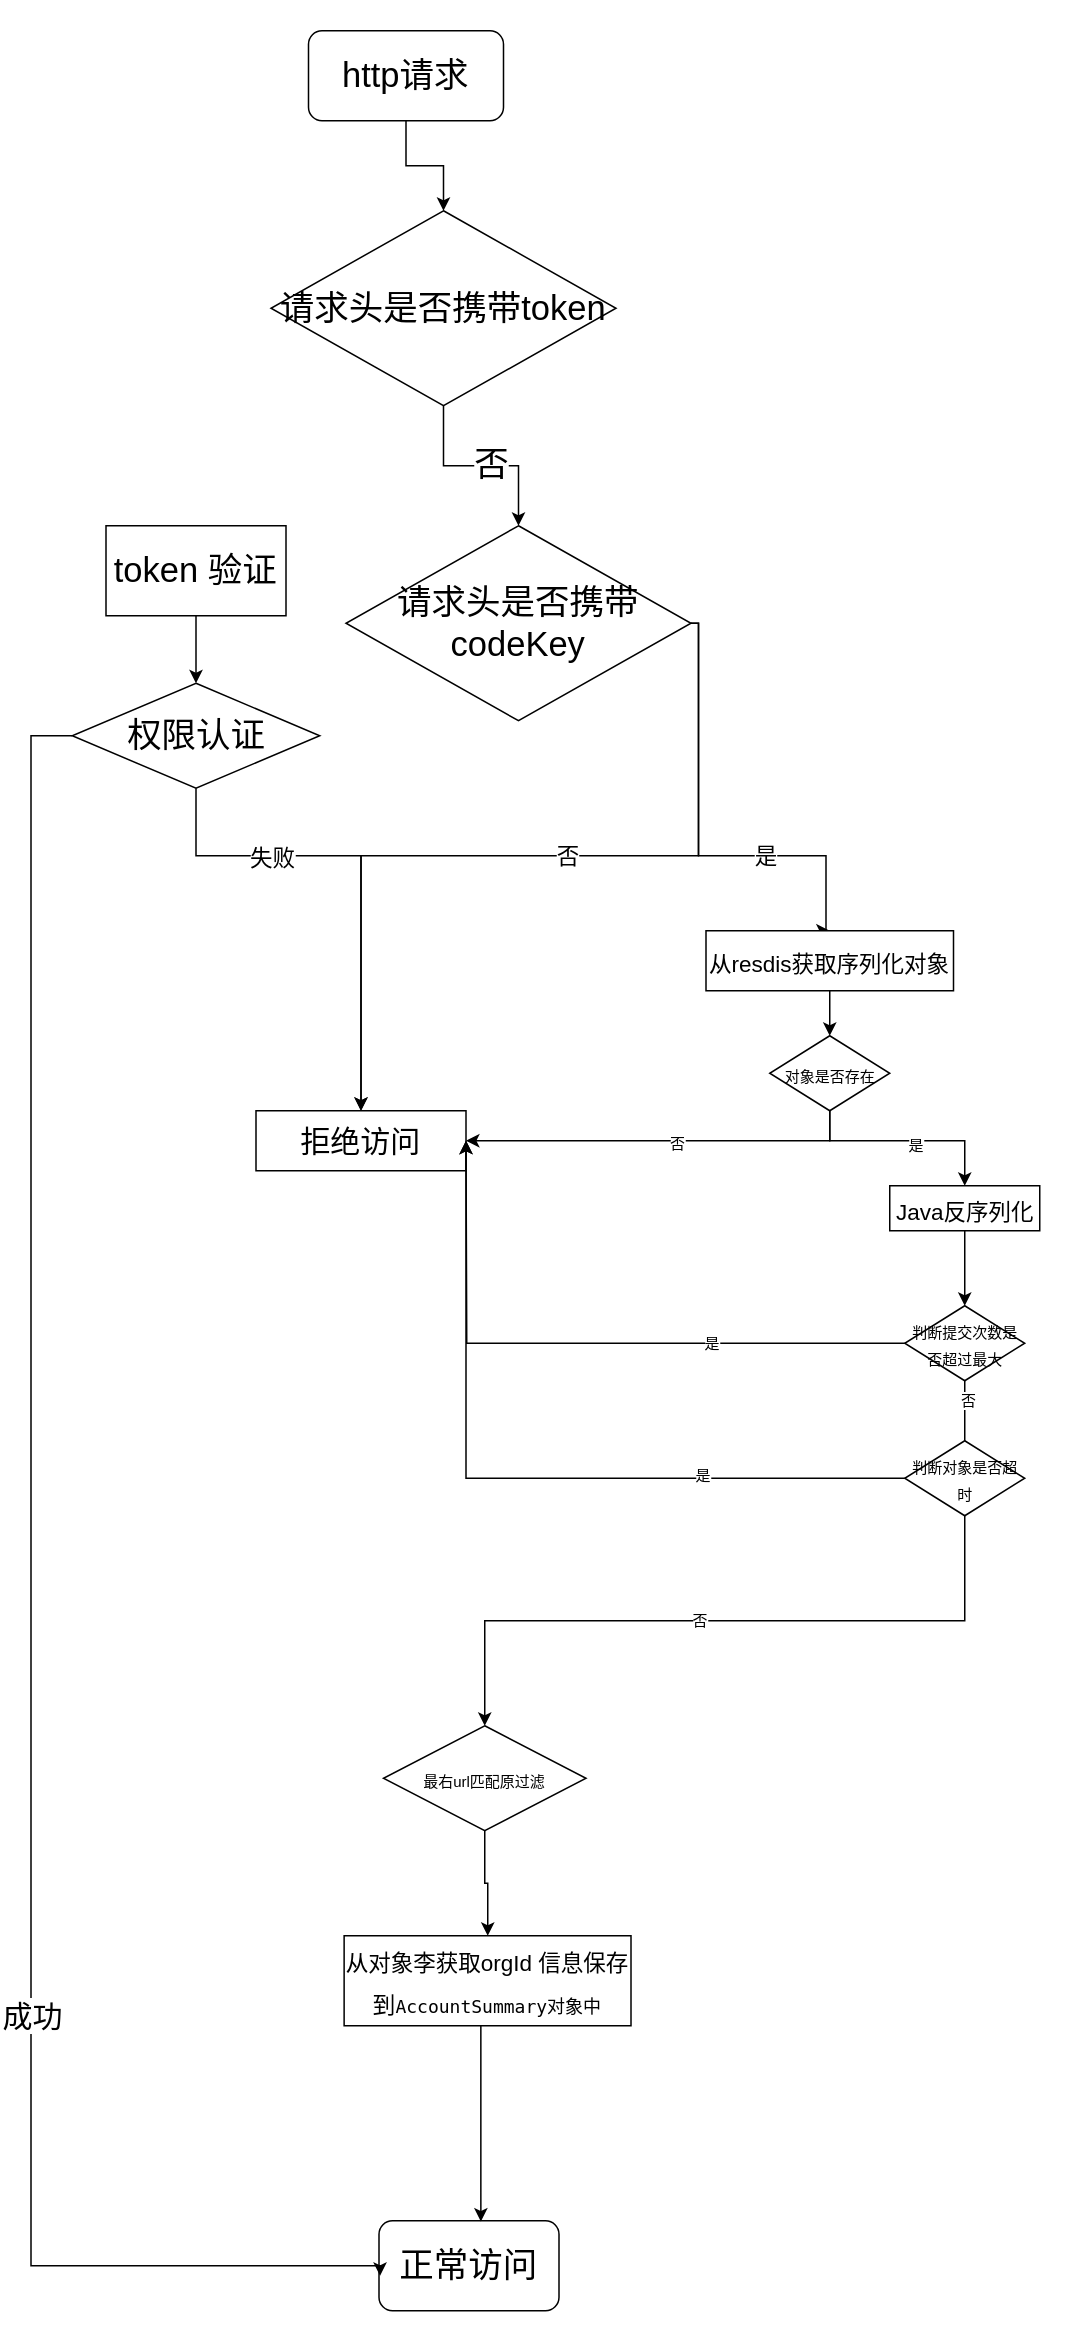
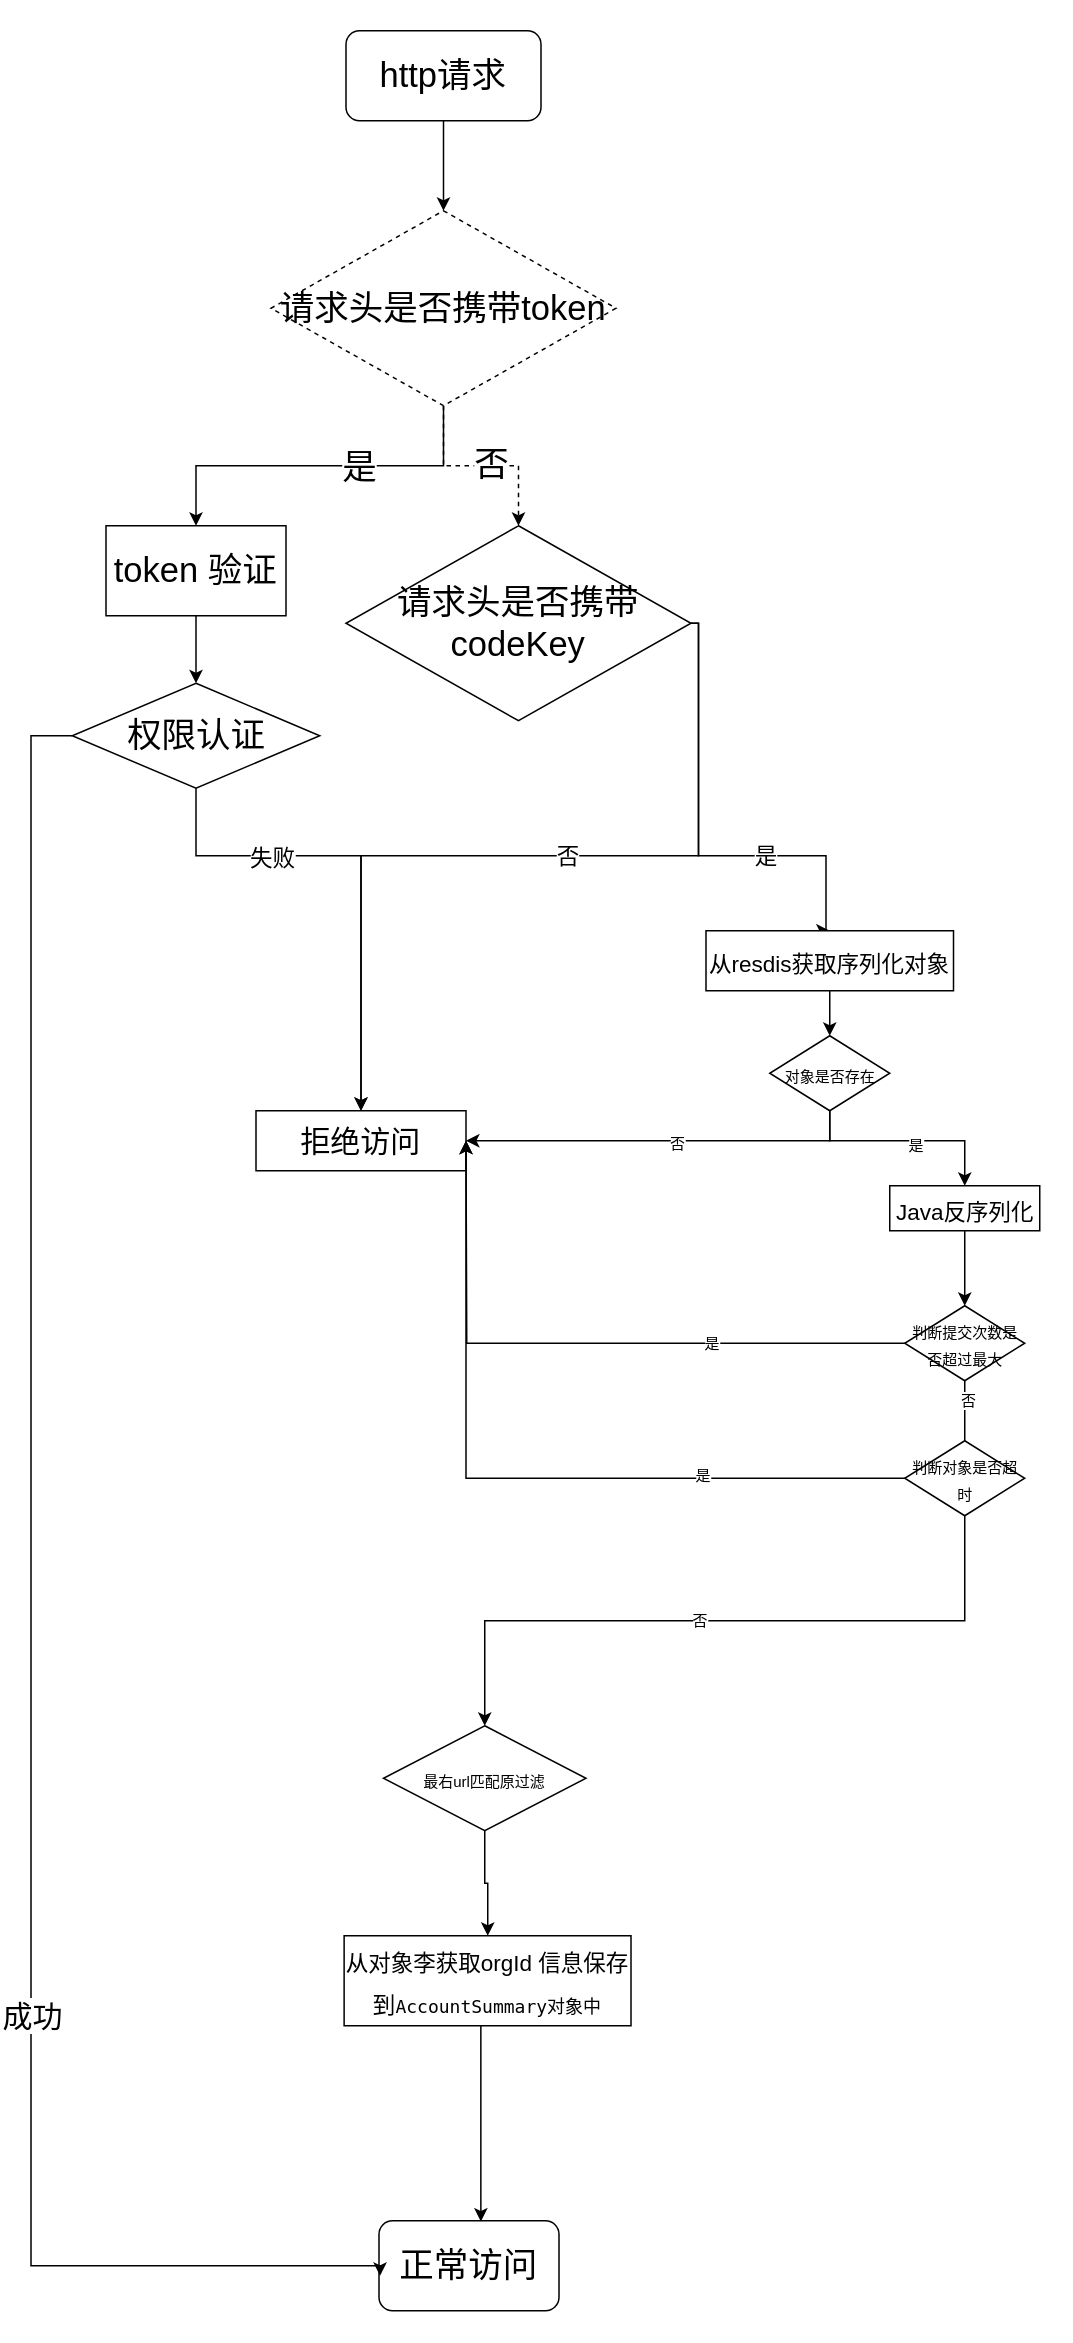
- <mxCell id="3" value="&lt;font style=&quot;font-size: 23px;&quot;&gt;http请求&lt;/font&gt;" style="rounded=1;whiteSpace=wrap;html=1;fontSize=23;" vertex="1" parent="1"><mxGeometry x="205" y="20" width="130" height="60" as="geometry" /></mxCell>
+ <mxCell id="3" value="&lt;font style=&quot;font-size: 23px;&quot;&gt;http请求&lt;/font&gt;" style="rounded=1;whiteSpace=wrap;html=1;fontSize=23;" vertex="1" parent="1"><mxGeometry x="230" y="20" width="130" height="60" as="geometry" /></mxCell>
- <mxCell id="10" value="请求头是否携带token" style="rhombus;whiteSpace=wrap;html=1;fontSize=23;" vertex="1" parent="1"><mxGeometry x="180" y="140" width="230" height="130" as="geometry" /></mxCell>
+ <mxCell id="10" value="请求头是否携带token" style="rhombus;whiteSpace=wrap;html=1;fontSize=23;dashed=1;" vertex="1" parent="1"><mxGeometry x="180" y="140" width="230" height="130" as="geometry" /></mxCell>
+ <mxCell id="6" style="edgeStyle=orthogonalEdgeStyle;rounded=0;orthogonalLoop=1;jettySize=auto;html=1;fontSize=23;" edge="1" parent="1" source="10" target="5"><mxGeometry relative="1" as="geometry" /></mxCell>
+ <mxCell id="7" value="是" style="edgeLabel;html=1;align=center;verticalAlign=middle;resizable=0;points=[];fontSize=23;" vertex="1" connectable="0" parent="6"><mxGeometry x="-0.208" relative="1" as="geometry"><mxPoint as="offset" /></mxGeometry></mxCell>
- <mxCell id="8" style="edgeStyle=orthogonalEdgeStyle;rounded=0;orthogonalLoop=1;jettySize=auto;html=1;fontSize=23;" edge="1" parent="1" source="10" target="15"><mxGeometry relative="1" as="geometry" /></mxCell>
+ <mxCell id="8" style="edgeStyle=orthogonalEdgeStyle;rounded=0;orthogonalLoop=1;jettySize=auto;html=1;fontSize=23;dashed=1;" edge="1" parent="1" source="10" target="15"><mxGeometry relative="1" as="geometry" /></mxCell>
